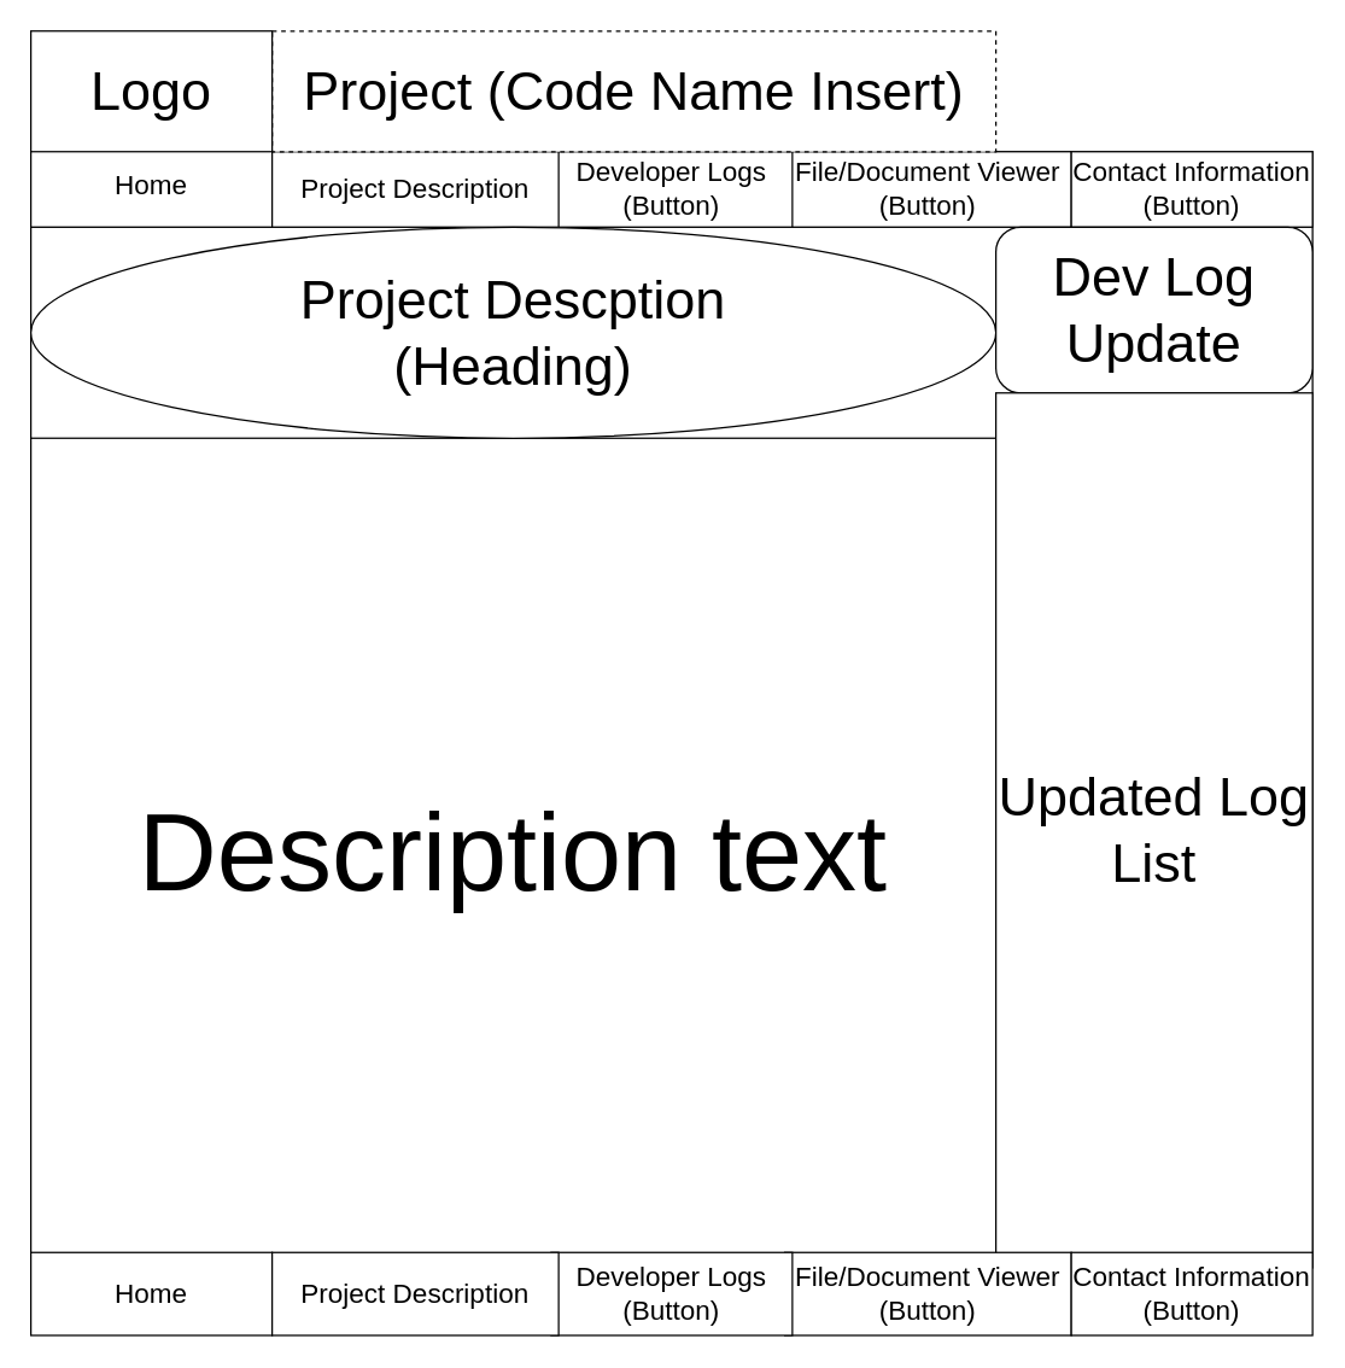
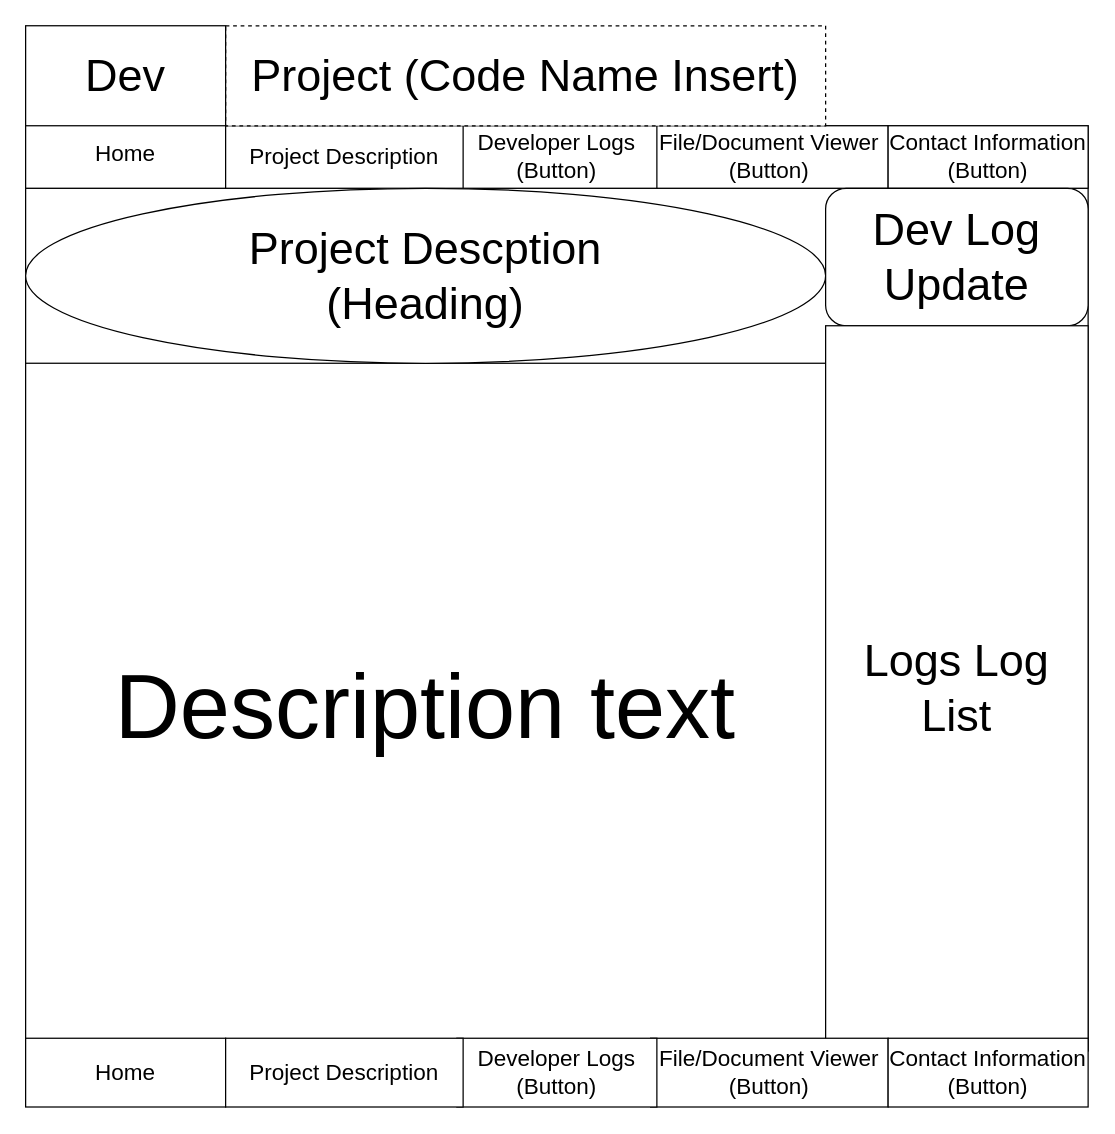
- <mxCell id="13" value="&lt;font style=&quot;font-size: 36px;&quot;&gt;Logo&lt;/font&gt;" style="rounded=0;whiteSpace=wrap;html=1;" vertex="1" parent="1"><mxGeometry width="160" height="80" as="geometry" x="20" y="20" /></mxCell>
+ <mxCell id="13" value="&lt;font style=&quot;font-size: 36px;&quot;&gt;Dev&lt;/font&gt;" style="rounded=0;whiteSpace=wrap;html=1;" vertex="1" parent="1"><mxGeometry width="160" height="80" as="geometry" x="20" y="20" /></mxCell>
- <mxCell id="11" value="&lt;font style=&quot;font-size: 36px;&quot;&gt;Updated Log List&lt;/font&gt;" style="rounded=0;whiteSpace=wrap;html=1;" vertex="1" parent="2"><mxGeometry x="640" y="160" width="210" height="580" as="geometry" /></mxCell>
+ <mxCell id="11" value="&lt;font style=&quot;font-size: 36px;&quot;&gt;Logs Log List&lt;/font&gt;" style="rounded=0;whiteSpace=wrap;html=1;" vertex="1" parent="2"><mxGeometry x="640" y="160" width="210" height="580" as="geometry" /></mxCell>
